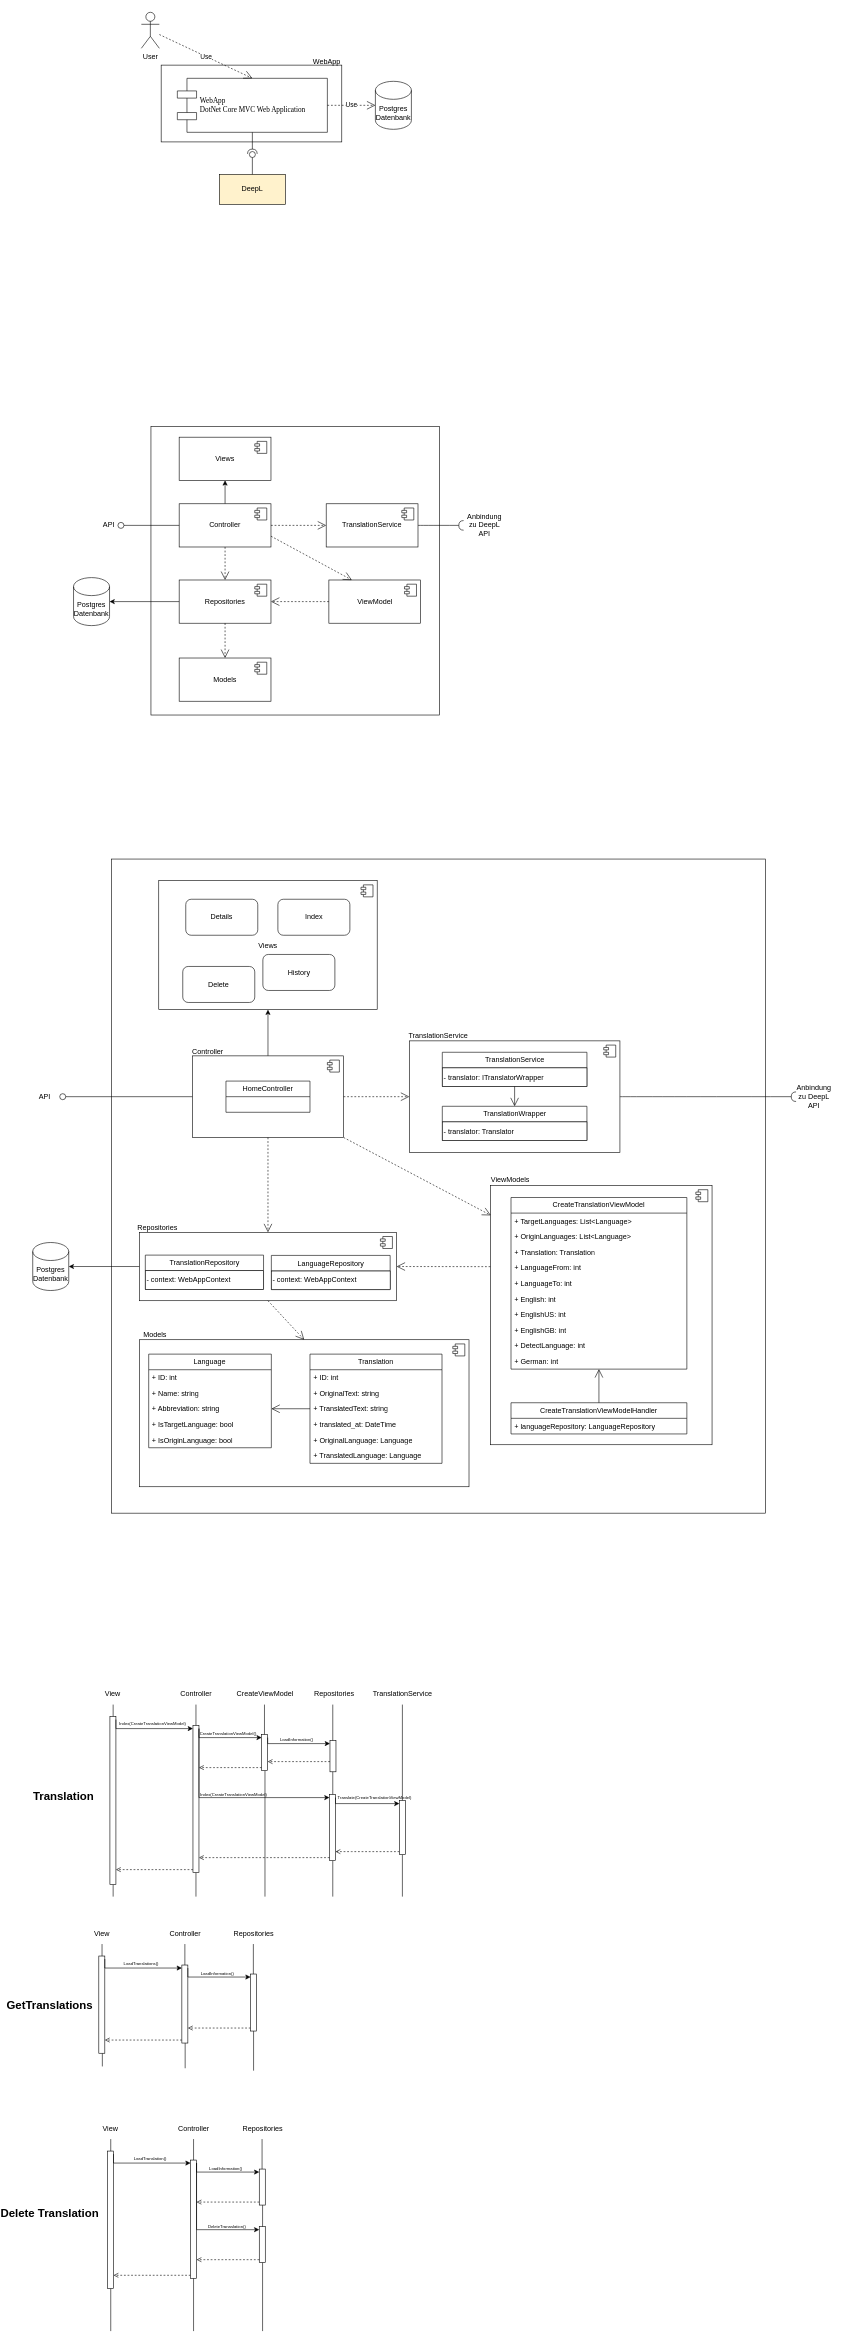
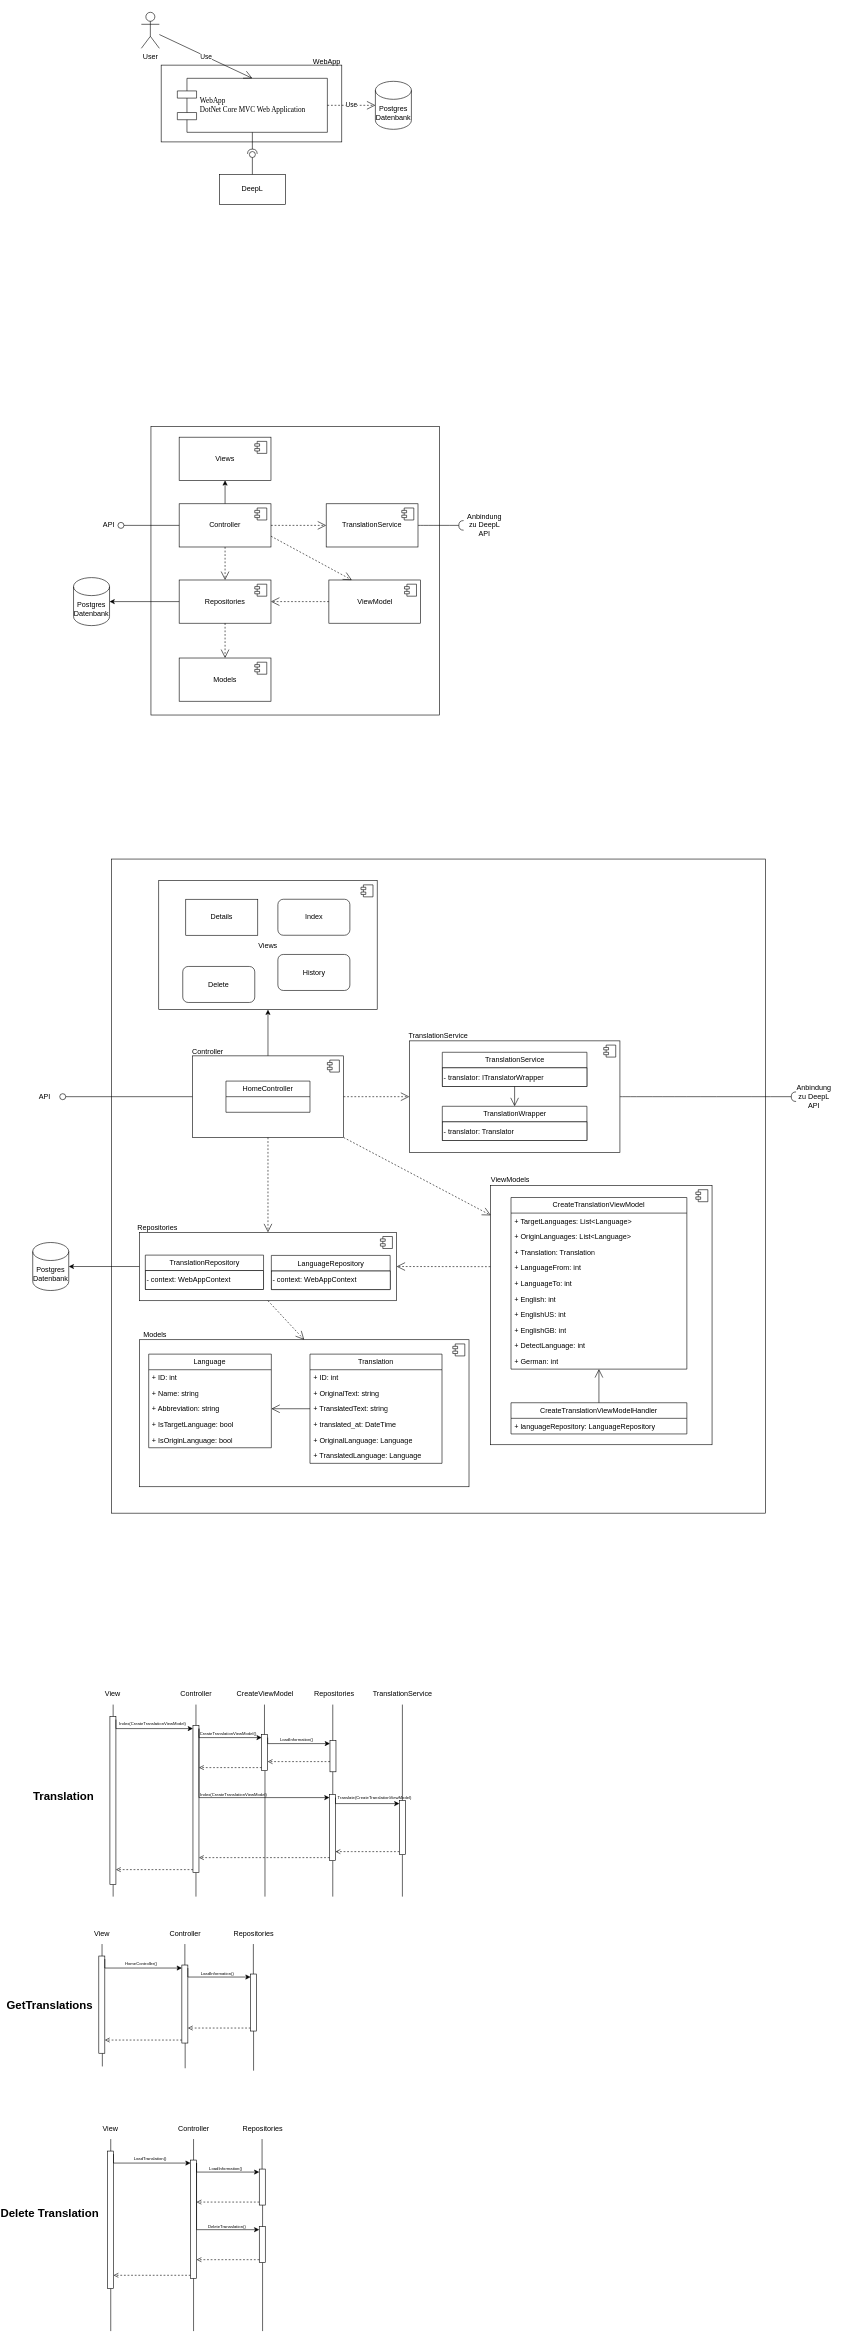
- <mxCell id="10" value="Use" style="endArrow=open;endSize=12;dashed=1;html=1;rounded=0;entryX=0.5;entryY=0;entryDx=0;entryDy=0;" parent="1" source="4" target="3" edge="1"><mxGeometry width="160" relative="1" as="geometry"><mxPoint x="393" y="250" as="sourcePoint" /><mxPoint x="553" y="250" as="targetPoint" /></mxGeometry></mxCell>
+ <mxCell id="10" value="Use" style="endArrow=open;endSize=12;dashed=0;html=1;rounded=0;entryX=0.5;entryY=0;entryDx=0;entryDy=0;" parent="1" source="4" target="3" edge="1"><mxGeometry width="160" relative="1" as="geometry"><mxPoint x="393" y="250" as="sourcePoint" /><mxPoint x="553" y="250" as="targetPoint" /></mxGeometry></mxCell>
- <mxCell id="6" value="DeepL" style="html=1;whiteSpace=wrap;fillColor=#fff2cc;" parent="1" vertex="1"><mxGeometry x="343" y="290" width="110" height="50" as="geometry" /></mxCell>
+ <mxCell id="6" value="DeepL" style="html=1;whiteSpace=wrap;" parent="1" vertex="1"><mxGeometry x="343" y="290" width="110" height="50" as="geometry" /></mxCell>
- <mxCell id="63" value="Details" style="rounded=1;whiteSpace=wrap;html=1;" parent="1" vertex="1"><mxGeometry x="287" y="1498" width="120" height="60" as="geometry" /></mxCell>
+ <mxCell id="63" value="Details" style="whiteSpace=wrap;html=1;rounded=0;" parent="1" vertex="1"><mxGeometry x="287" y="1498" width="120" height="60" as="geometry" /></mxCell>
- <mxCell id="66" value="History" style="rounded=1;whiteSpace=wrap;html=1;" parent="1" vertex="1"><mxGeometry x="415.5" y="1590" width="120" height="60" as="geometry" /></mxCell>
+ <mxCell id="66" value="History" style="rounded=1;whiteSpace=wrap;html=1;" parent="1" vertex="1"><mxGeometry x="440.5" y="1590" width="120" height="60" as="geometry" /></mxCell>
- <mxCell id="165" value="LoadTranslations()" style="text;html=1;align=center;verticalAlign=middle;whiteSpace=wrap;rounded=0;fontSize=7;" parent="1" vertex="1"><mxGeometry x="183.12" y="3257" width="60" height="30" as="geometry" /></mxCell>
+ <mxCell id="165" value="HomeController()" style="text;html=1;align=center;verticalAlign=middle;whiteSpace=wrap;rounded=0;fontSize=7;" parent="1" vertex="1"><mxGeometry x="183.12" y="3257" width="60" height="30" as="geometry" /></mxCell>
